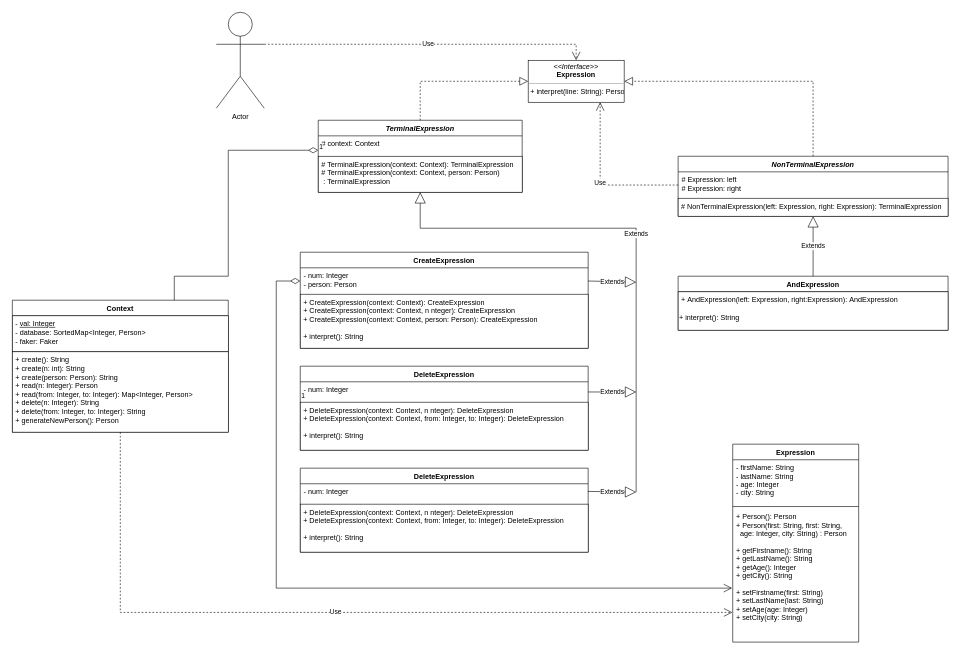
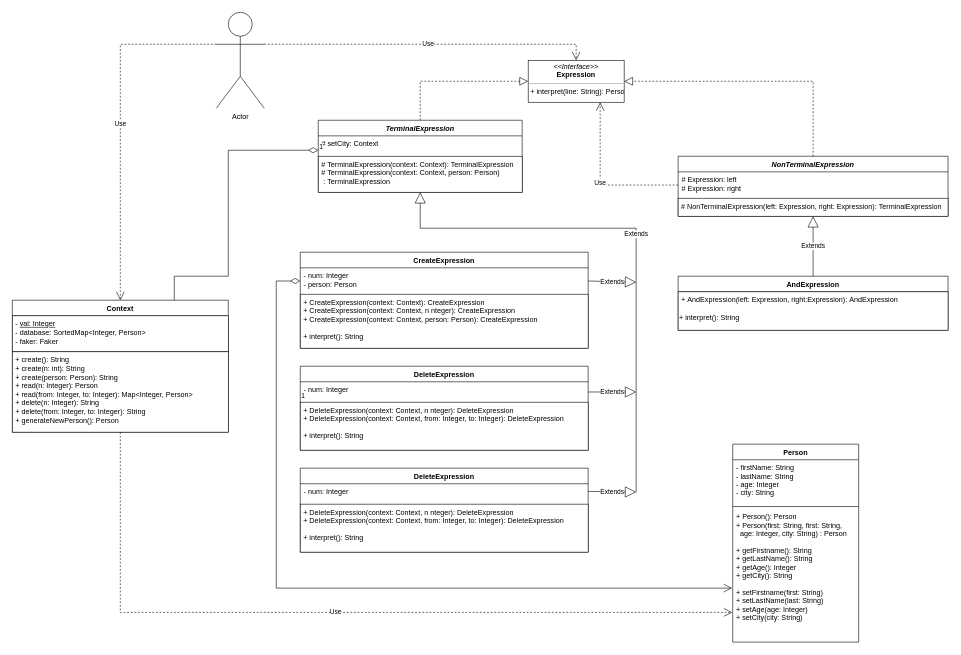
+ <mxCell id="32" value="Use" style="endArrow=open;endSize=12;dashed=1;html=1;rounded=0;exitX=0;exitY=0.333;exitDx=0;exitDy=0;exitPerimeter=0;entryX=0.5;entryY=0;entryDx=0;entryDy=0;edgeStyle=orthogonalEdgeStyle;" parent="1" source="3" target="11" edge="1"><mxGeometry width="160" relative="1" as="geometry"><mxPoint x="290" y="330" as="sourcePoint" /><mxPoint x="450" y="330" as="targetPoint" /><Array as="points"><mxPoint x="200" y="73" /></Array></mxGeometry></mxCell>
- <mxCell id="6" value="# context: Context&#10;" style="text;strokeColor=none;fillColor=none;align=left;verticalAlign=top;spacingLeft=4;spacingRight=4;overflow=hidden;rotatable=0;points=[[0,0.5],[1,0.5]];portConstraint=eastwest;" parent="5" vertex="1"><mxGeometry y="26" width="340" height="34" as="geometry" /></mxCell>
+ <mxCell id="6" value="# setCity: Context&#10;" style="text;strokeColor=none;fillColor=none;align=left;verticalAlign=top;spacingLeft=4;spacingRight=4;overflow=hidden;rotatable=0;points=[[0,0.5],[1,0.5]];portConstraint=eastwest;" parent="5" vertex="1"><mxGeometry y="26" width="340" height="34" as="geometry" /></mxCell>
- <mxCell id="33" value="Expression" style="swimlane;fontStyle=1;align=center;verticalAlign=top;childLayout=stackLayout;horizontal=1;startSize=26;horizontalStack=0;resizeParent=1;resizeParentMax=0;resizeLast=0;collapsible=1;marginBottom=0;" parent="1" vertex="1"><mxGeometry x="1221" y="740" width="210" height="330" as="geometry" /></mxCell>
+ <mxCell id="33" value="Person" style="swimlane;fontStyle=1;align=center;verticalAlign=top;childLayout=stackLayout;horizontal=1;startSize=26;horizontalStack=0;resizeParent=1;resizeParentMax=0;resizeLast=0;collapsible=1;marginBottom=0;" parent="1" vertex="1"><mxGeometry x="1221" y="740" width="210" height="330" as="geometry" /></mxCell>
